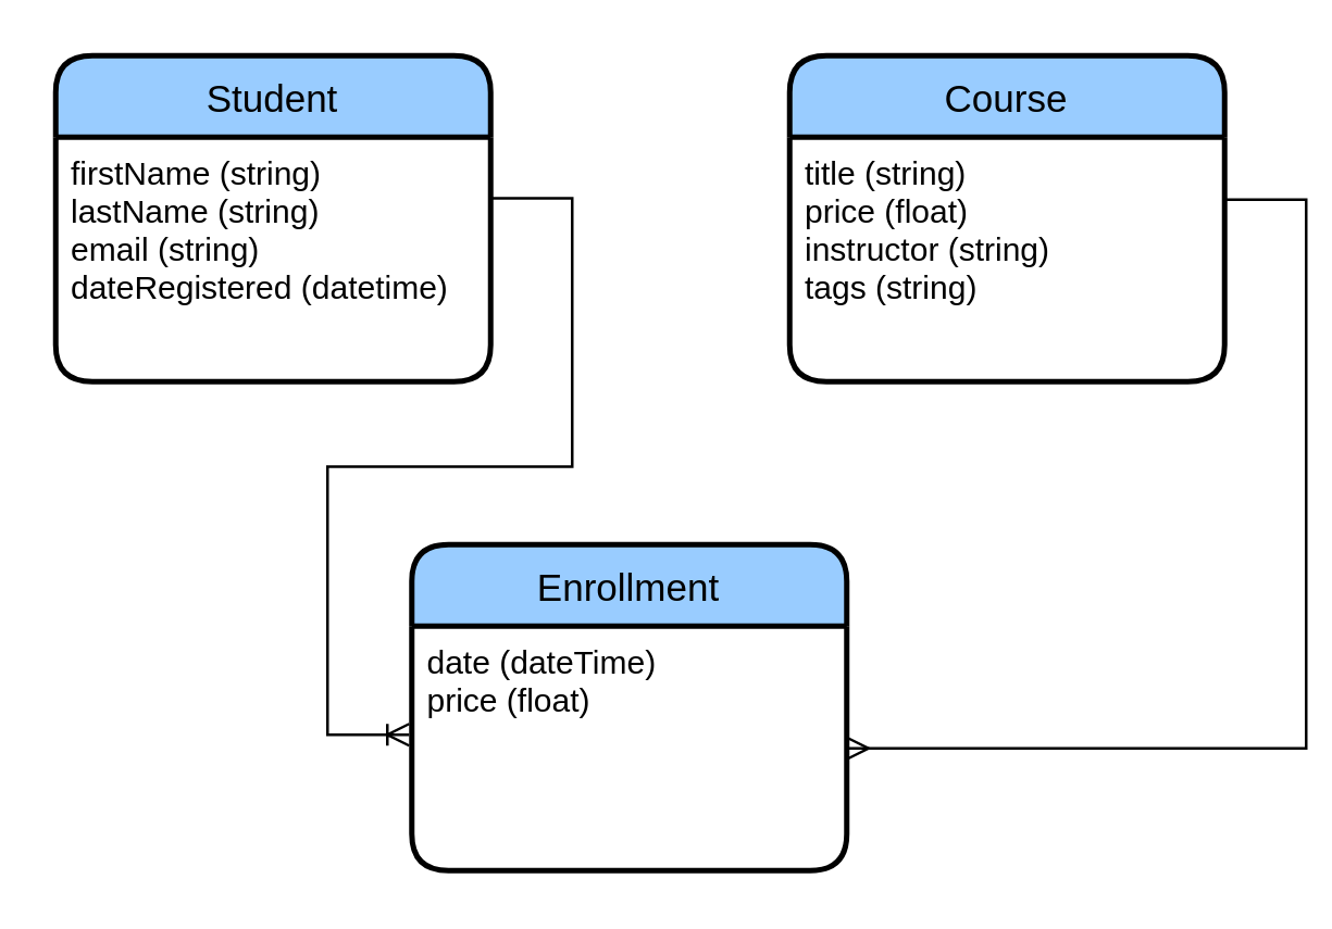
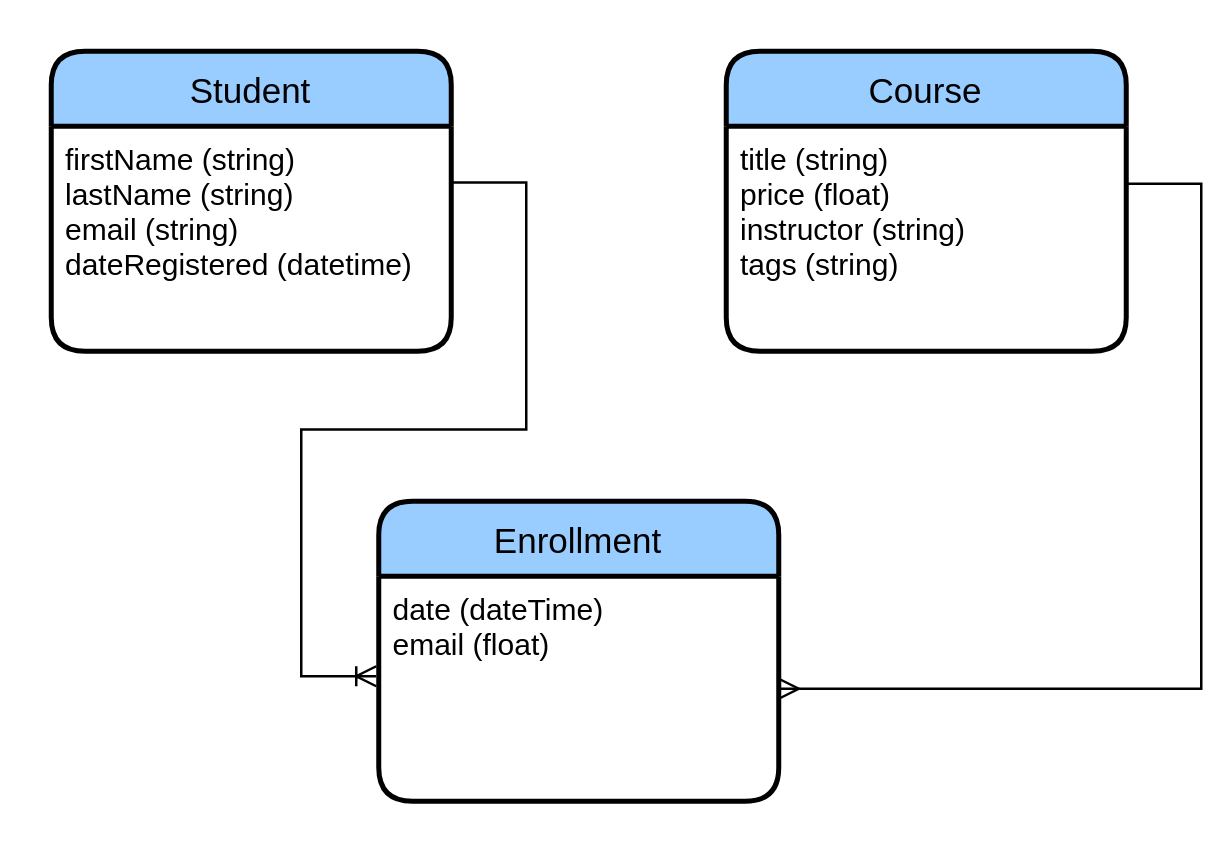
- <mxCell id="7" value="date (dateTime)&#10;price (float)" style="align=left;strokeColor=none;fillColor=none;spacingLeft=4;fontSize=12;verticalAlign=top;resizable=0;rotatable=0;part=1;" vertex="1" parent="6"><mxGeometry y="30" width="160" height="90" as="geometry" /></mxCell>
+ <mxCell id="7" value="date (dateTime)&#10;email (float)" style="align=left;strokeColor=none;fillColor=none;spacingLeft=4;fontSize=12;verticalAlign=top;resizable=0;rotatable=0;part=1;" vertex="1" parent="6"><mxGeometry y="30" width="160" height="90" as="geometry" /></mxCell>
